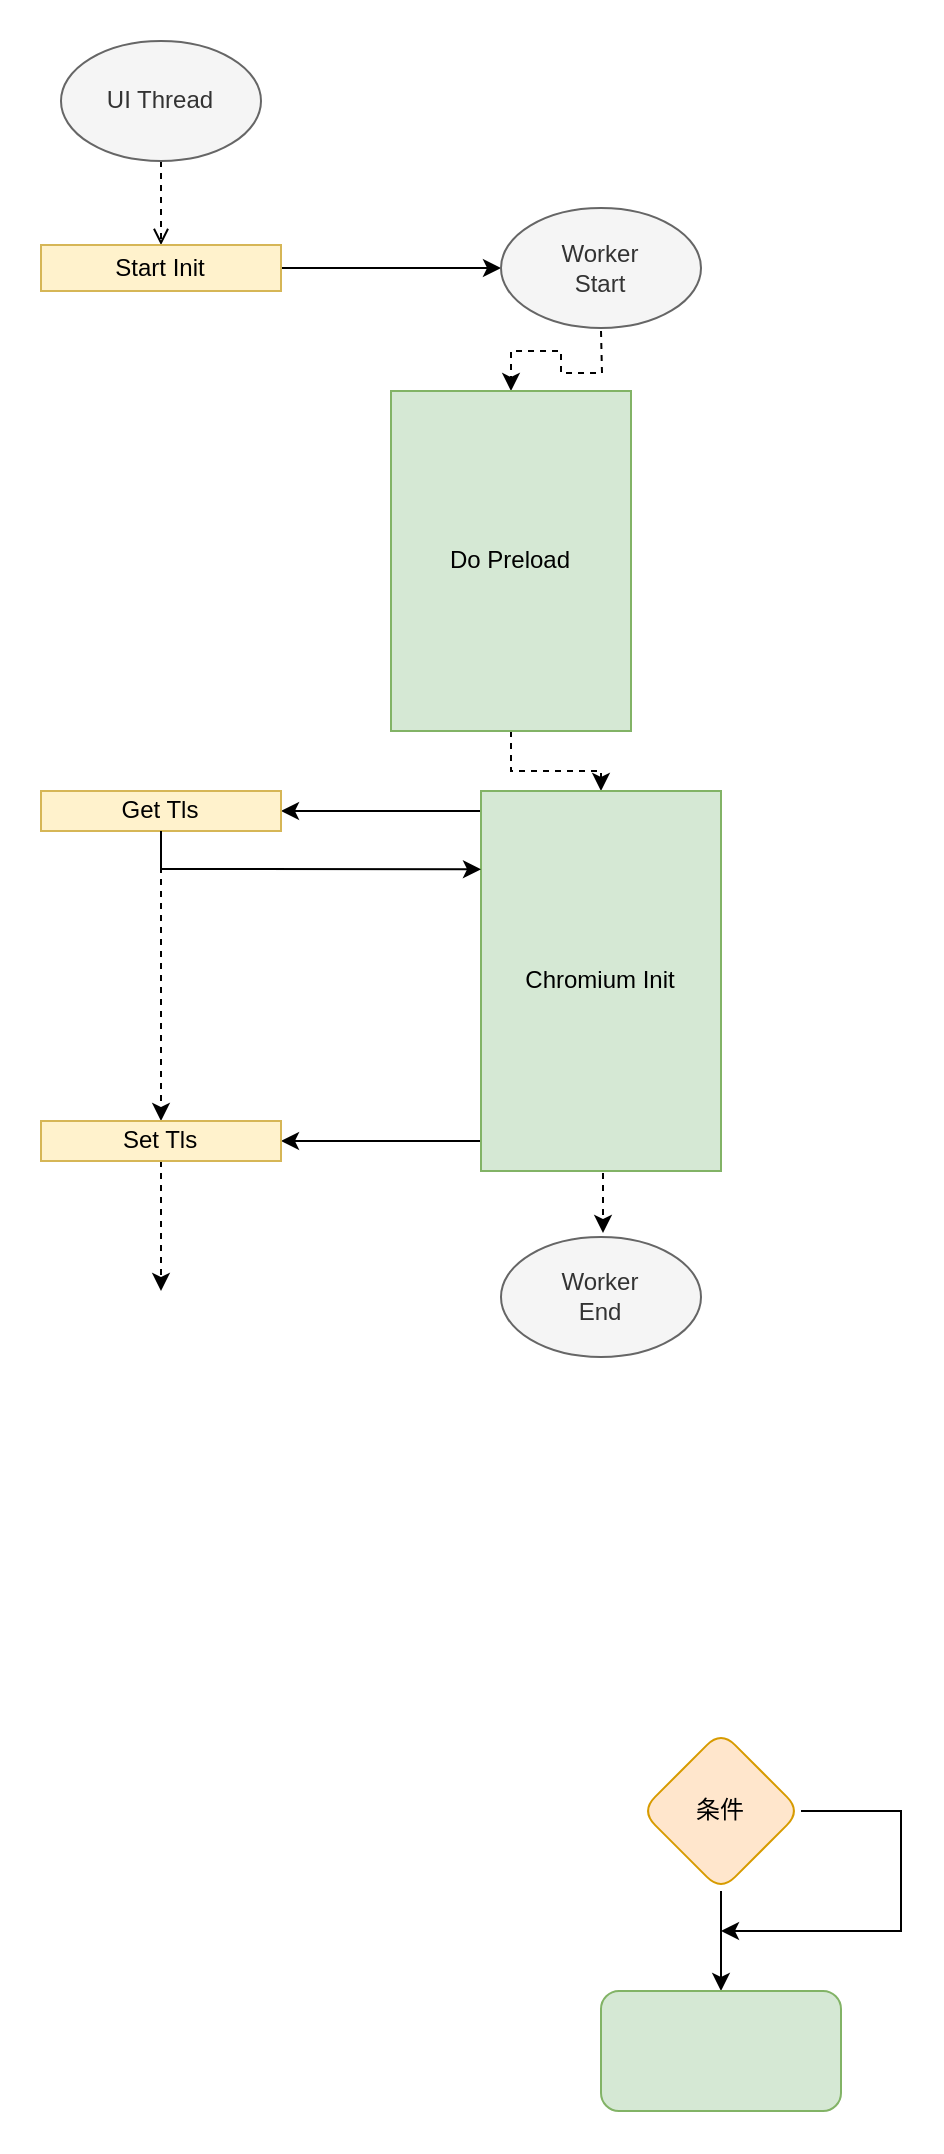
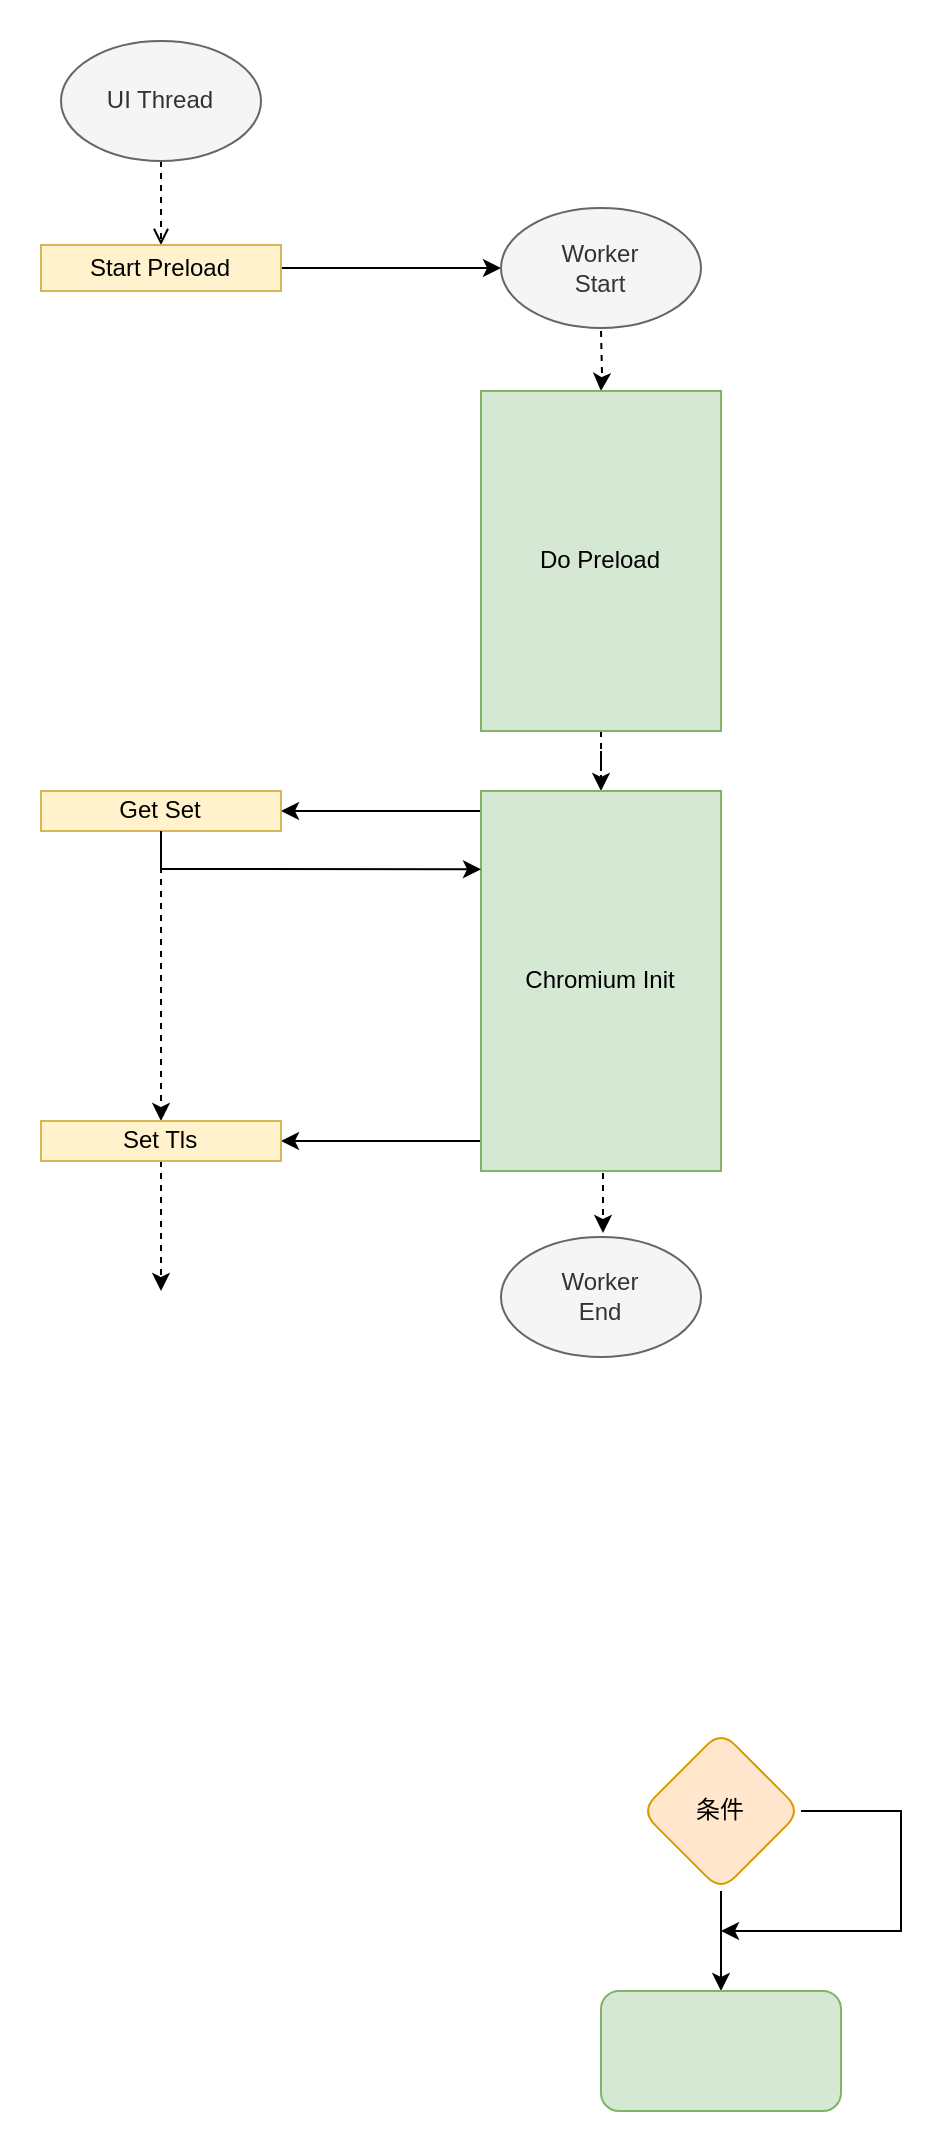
- <mxCell id="21" value="Start Init" style="whiteSpace=wrap;html=1;fillColor=#fff2cc;strokeColor=#d6b656;" parent="1" vertex="1"><mxGeometry x="20" y="122" width="120" height="23" as="geometry" /></mxCell>
+ <mxCell id="21" value="Start Preload" style="whiteSpace=wrap;html=1;fillColor=#fff2cc;strokeColor=#d6b656;" parent="1" vertex="1"><mxGeometry x="20" y="122" width="120" height="23" as="geometry" /></mxCell>
- <mxCell id="8" value="Do Preload" style="whiteSpace=wrap;html=1;strokeColor=#82b366;fillColor=#d5e8d4;" parent="1" vertex="1"><mxGeometry x="195" y="195" width="120" height="170" as="geometry" /></mxCell>
+ <mxCell id="8" value="Do Preload" style="whiteSpace=wrap;html=1;strokeColor=#82b366;fillColor=#d5e8d4;" parent="1" vertex="1"><mxGeometry x="240" y="195" width="120" height="170" as="geometry" /></mxCell>
- <mxCell id="14" value="Get Tls" style="rounded=0;whiteSpace=wrap;html=1;fillColor=#fff2cc;strokeColor=#d6b656;" parent="1" vertex="1"><mxGeometry x="20" y="395" width="120" height="20" as="geometry" /></mxCell>
+ <mxCell id="14" value="Get Set" style="rounded=0;whiteSpace=wrap;html=1;fillColor=#fff2cc;strokeColor=#d6b656;" parent="1" vertex="1"><mxGeometry x="20" y="395" width="120" height="20" as="geometry" /></mxCell>
